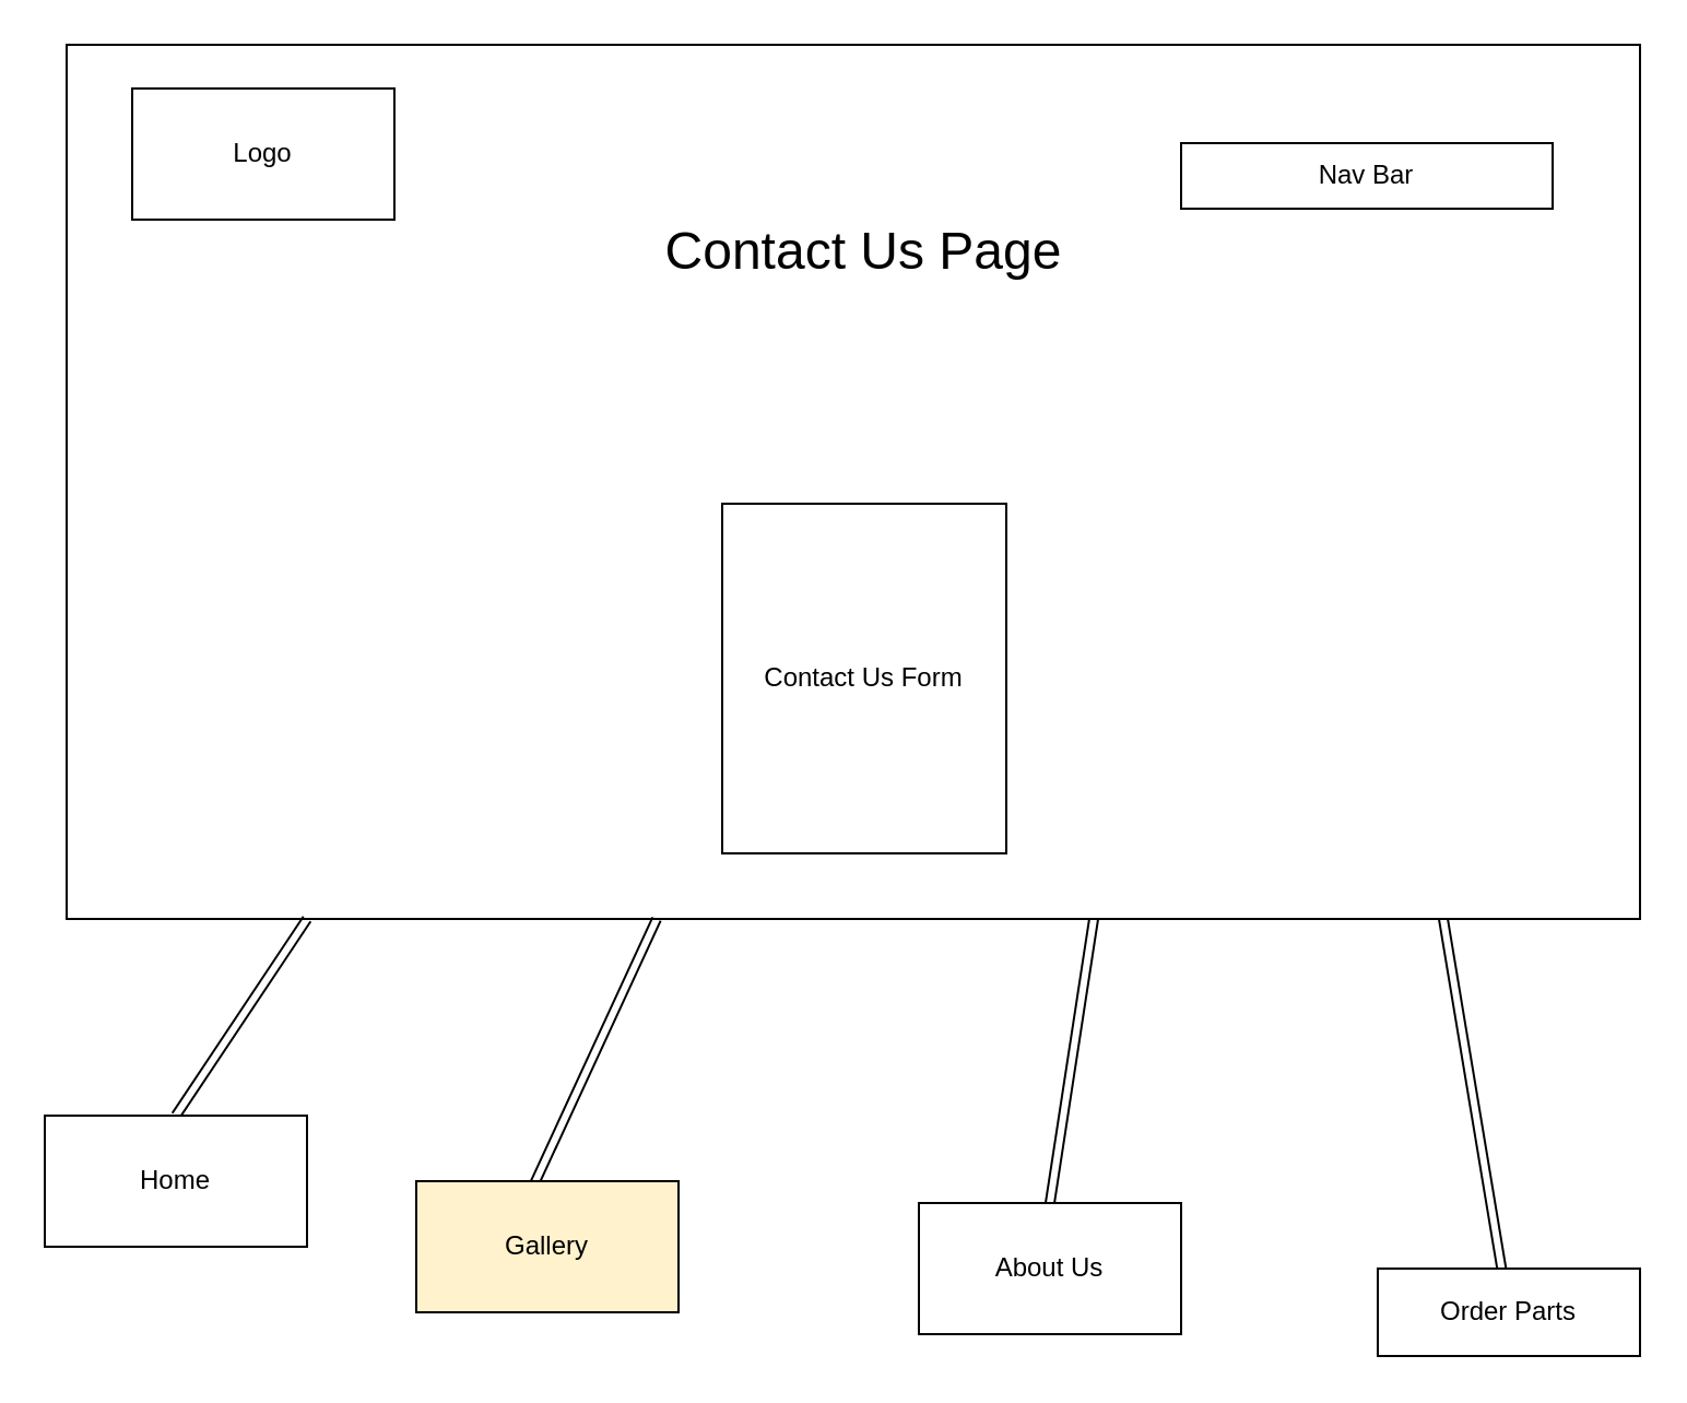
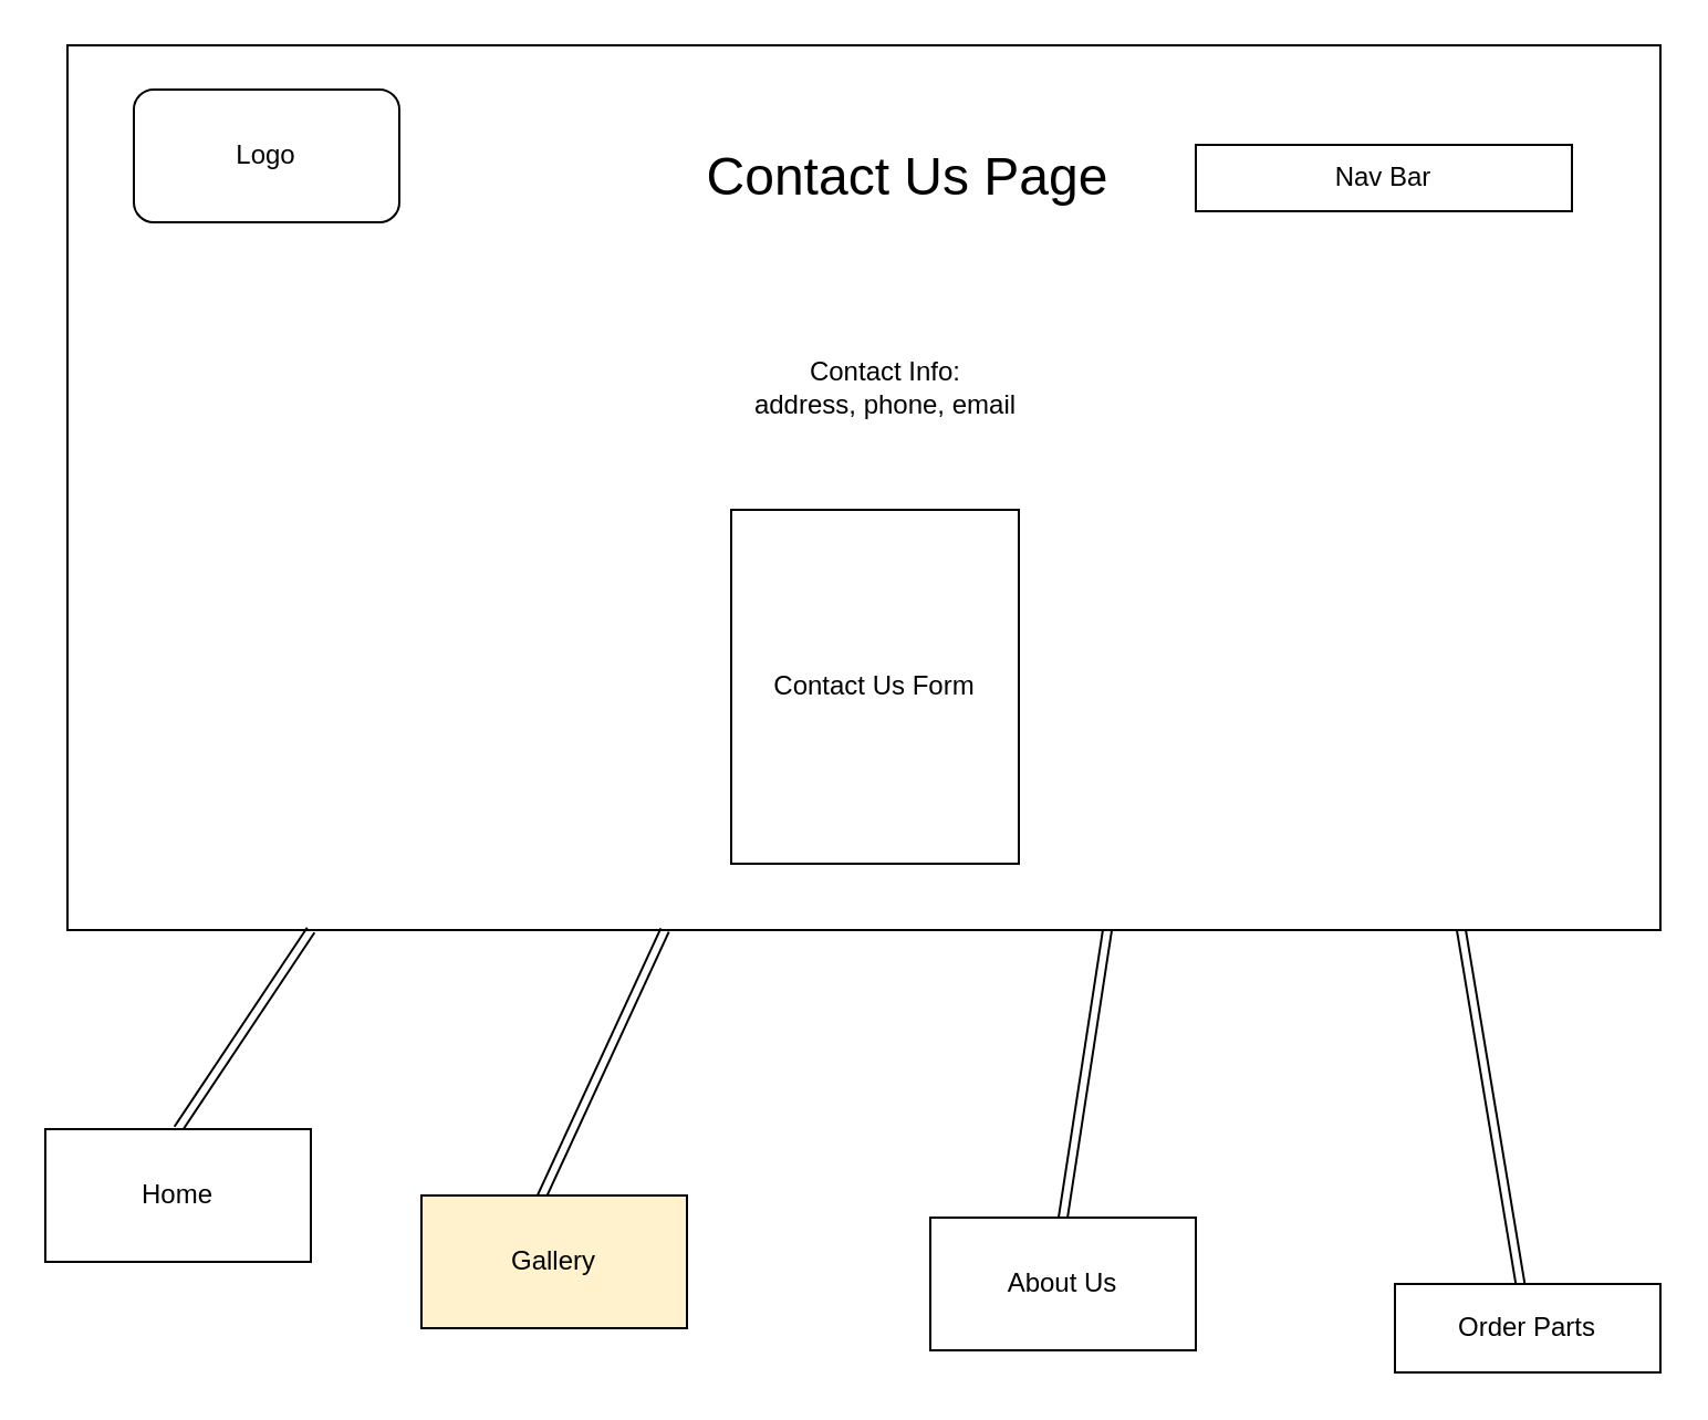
- <mxCell id="3" value="Logo" style="rounded=0;whiteSpace=wrap;html=1;" vertex="1" parent="1"><mxGeometry x="60" y="40" width="120" height="60" as="geometry" /></mxCell>
+ <mxCell id="3" value="Logo" style="whiteSpace=wrap;html=1;rounded=1;" vertex="1" parent="1"><mxGeometry x="60" y="40" width="120" height="60" as="geometry" /></mxCell>
- <mxCell id="14" value="&lt;span style=&quot;font-size: 24px&quot;&gt;Contact Us Page&lt;/span&gt;" style="text;html=1;strokeColor=none;fillColor=none;align=center;verticalAlign=middle;whiteSpace=wrap;rounded=0;" vertex="1" parent="1"><mxGeometry x="300" y="100" width="190" height="30" as="geometry" /></mxCell>
+ <mxCell id="14" value="&lt;span style=&quot;font-size: 24px&quot;&gt;Contact Us Page&lt;/span&gt;" style="text;html=1;strokeColor=none;fillColor=none;align=center;verticalAlign=middle;whiteSpace=wrap;rounded=0;" vertex="1" parent="1"><mxGeometry x="315" y="65" width="190" height="30" as="geometry" /></mxCell>
+ <mxCell id="15" value="Contact Info:&lt;br&gt;address, phone, email" style="text;html=1;strokeColor=none;fillColor=none;align=center;verticalAlign=middle;whiteSpace=wrap;rounded=0;" vertex="1" parent="1"><mxGeometry x="320" y="140" width="160" height="70" as="geometry" /></mxCell>
